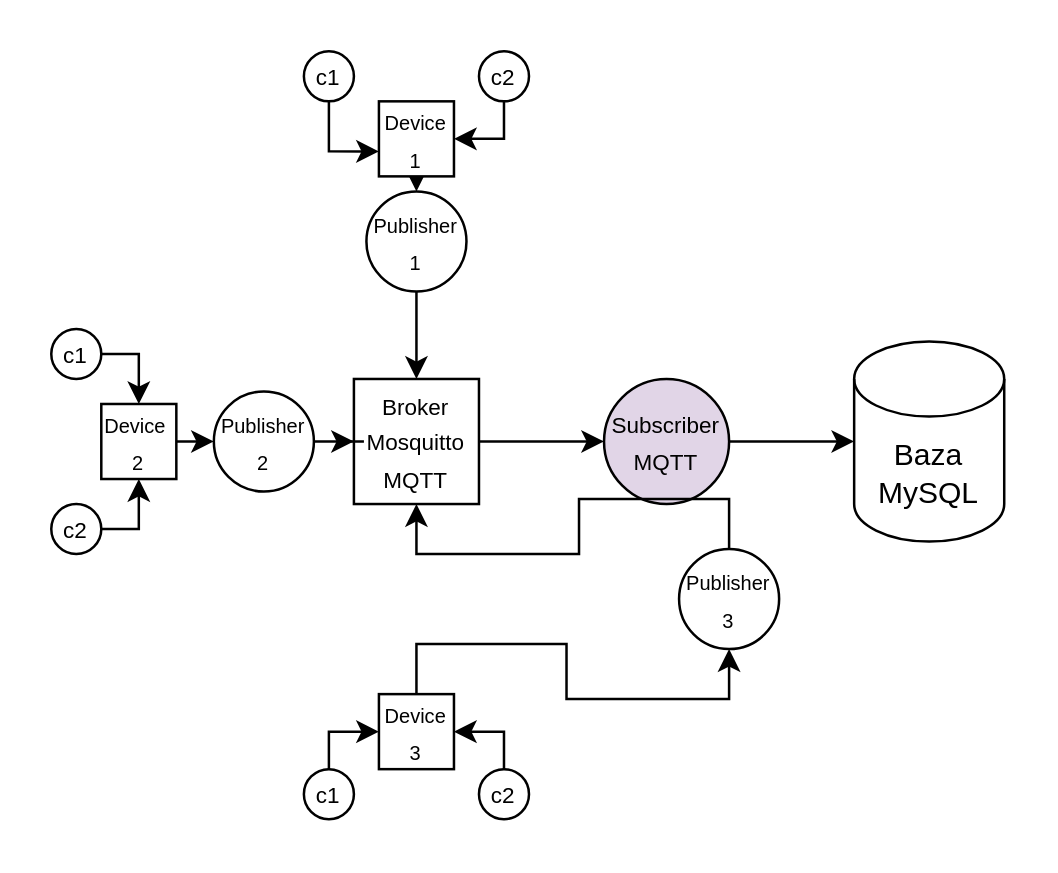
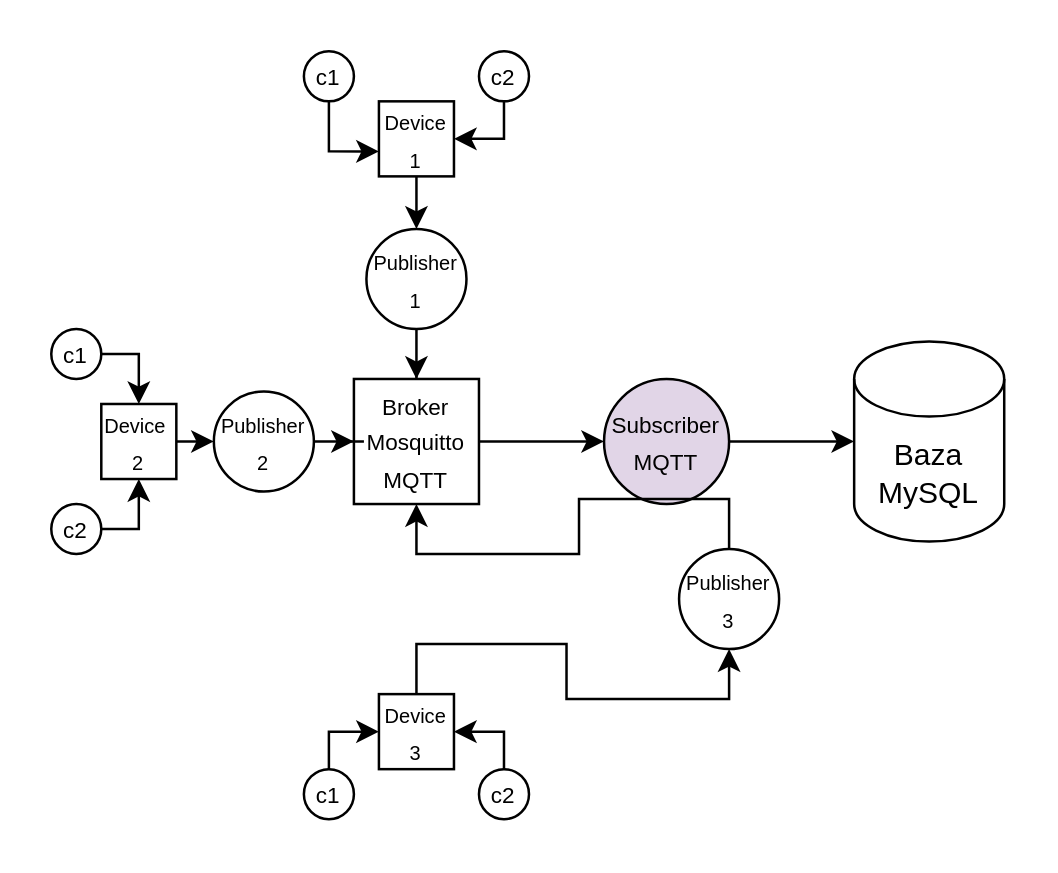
- <mxCell id="26" value="&lt;font style=&quot;font-size: 8px&quot;&gt;Publisher&lt;br&gt;1&lt;br&gt;&lt;/font&gt;" style="ellipse;whiteSpace=wrap;html=1;aspect=fixed;" vertex="1" parent="1"><mxGeometry x="146" y="76" width="40" height="40" as="geometry" /></mxCell>
+ <mxCell id="26" value="&lt;font style=&quot;font-size: 8px&quot;&gt;Publisher&lt;br&gt;1&lt;br&gt;&lt;/font&gt;" style="ellipse;whiteSpace=wrap;html=1;aspect=fixed;" vertex="1" parent="1"><mxGeometry x="146" y="91" width="40" height="40" as="geometry" /></mxCell>
